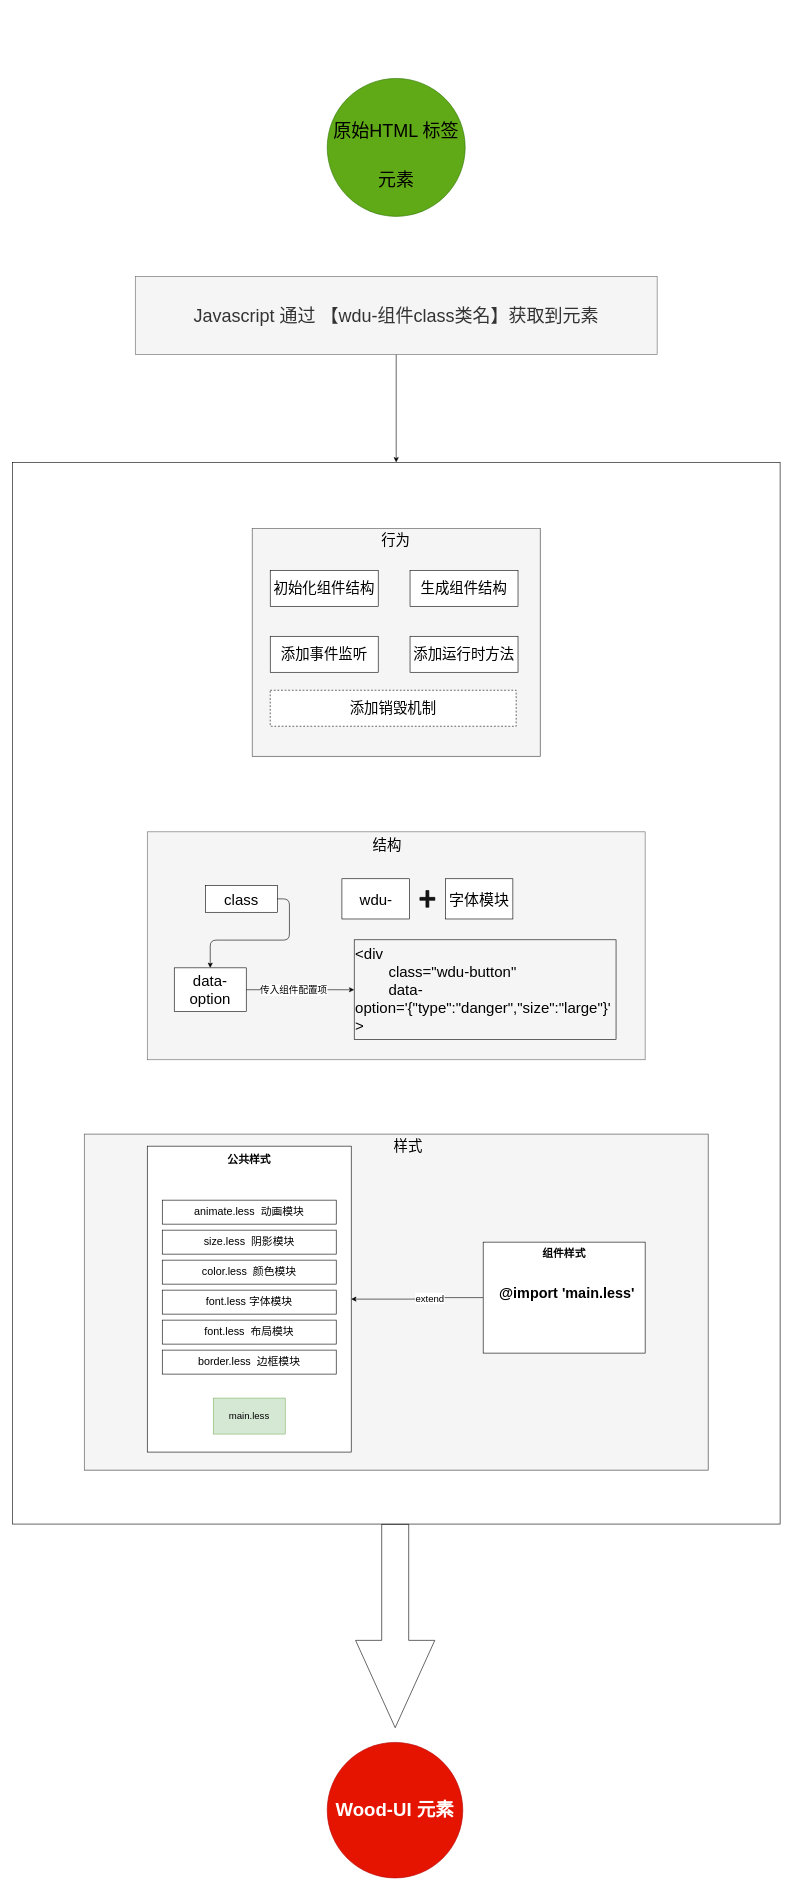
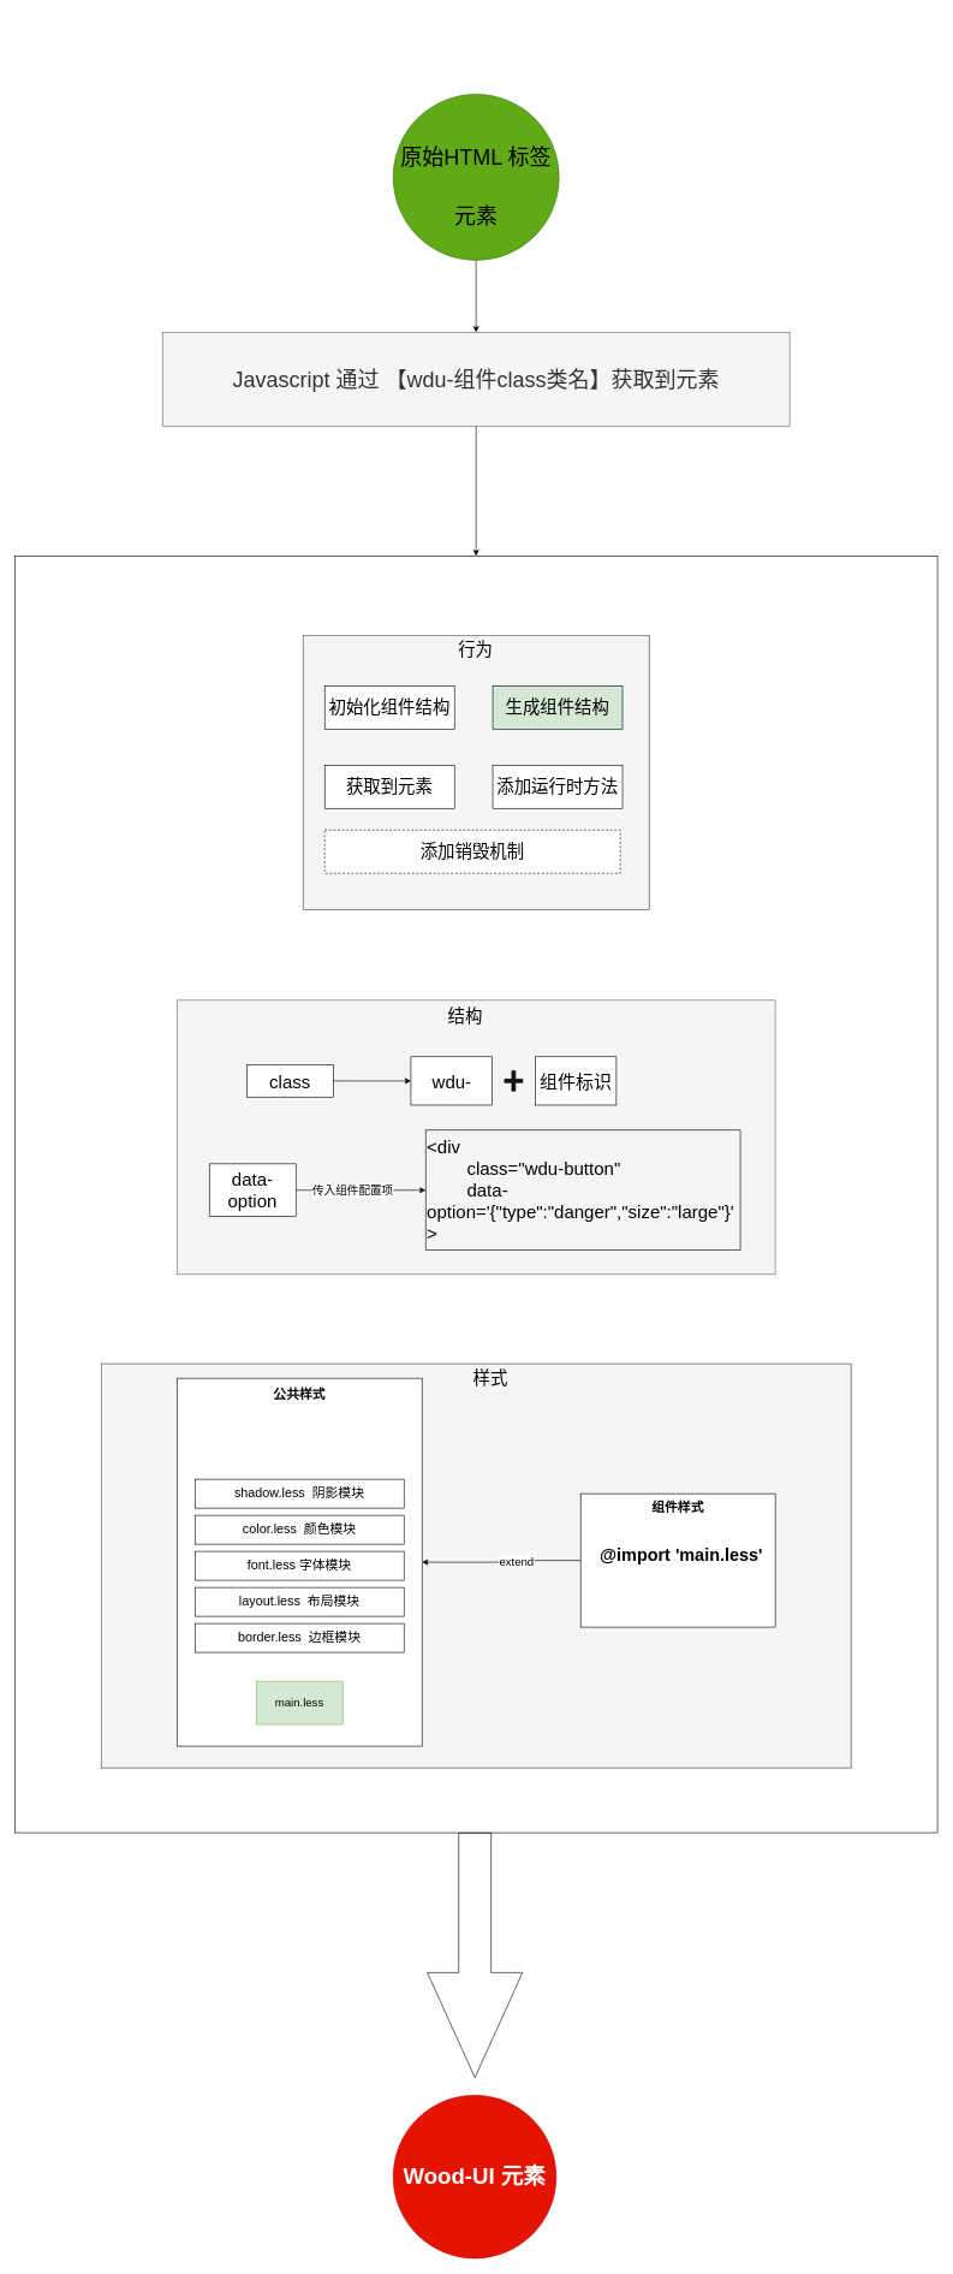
+ <mxCell id="44" style="edgeStyle=orthogonalEdgeStyle;rounded=0;orthogonalLoop=1;jettySize=auto;html=1;exitX=0.5;exitY=1;exitDx=0;exitDy=0;fontSize=68;" parent="1" source="45" target="4" edge="1"><mxGeometry relative="1" as="geometry" /></mxCell>
- <mxCell id="27" value="&lt;font style=&quot;font-size: 24px;&quot;&gt;生成组件结构&lt;/font&gt;" style="whiteSpace=wrap;html=1;fontSize=24;" parent="24" vertex="1"><mxGeometry x="263.073" y="70" width="180" height="60" as="geometry" /></mxCell>
+ <mxCell id="27" value="&lt;font style=&quot;font-size: 24px;&quot;&gt;生成组件结构&lt;/font&gt;" style="whiteSpace=wrap;html=1;fontSize=24;fillColor=#d5e8d4;" parent="24" vertex="1"><mxGeometry x="263.073" y="70" width="180" height="60" as="geometry" /></mxCell>
- <mxCell id="28" value="&lt;font style=&quot;font-size: 24px;&quot;&gt;添加事件监听&lt;/font&gt;" style="whiteSpace=wrap;html=1;fontSize=24;" parent="24" vertex="1"><mxGeometry x="30.001" y="180" width="180" height="60" as="geometry" /></mxCell>
+ <mxCell id="28" value="&lt;font style=&quot;font-size: 24px;&quot;&gt;获取到元素&lt;/font&gt;" style="whiteSpace=wrap;html=1;fontSize=24;" parent="24" vertex="1"><mxGeometry x="30.001" y="180" width="180" height="60" as="geometry" /></mxCell>
- <mxCell id="43" value="&lt;span style=&quot;font-size: 25px;&quot;&gt;字体模块&lt;/span&gt;" style="whiteSpace=wrap;html=1;fontSize=25;" parent="32" vertex="1"><mxGeometry x="497" y="78.239" width="112.5" height="67.059" as="geometry" /></mxCell>
+ <mxCell id="43" value="&lt;span style=&quot;font-size: 25px;&quot;&gt;组件标识&lt;/span&gt;" style="whiteSpace=wrap;html=1;fontSize=25;" parent="32" vertex="1"><mxGeometry x="497" y="78.239" width="112.5" height="67.059" as="geometry" /></mxCell>
- <mxCell id="41" style="edgeStyle=orthogonalEdgeStyle;orthogonalLoop=1;jettySize=auto;html=1;exitX=1;exitY=0.5;exitDx=0;exitDy=0;" parent="32" source="39" target="34" edge="1"><mxGeometry relative="1" as="geometry" /></mxCell>
+ <mxCell id="41" style="edgeStyle=orthogonalEdgeStyle;orthogonalLoop=1;jettySize=auto;html=1;exitX=1;exitY=0.5;exitDx=0;exitDy=0;" parent="32" source="39" target="40" edge="1"><mxGeometry relative="1" as="geometry" /></mxCell>
- <mxCell id="11" value="&lt;span style=&quot;font-size: 18px&quot;&gt;animate.less&amp;nbsp; 动画模块&lt;/span&gt;" style="whiteSpace=wrap;html=1;align=center;verticalAlign=middle;" parent="7" vertex="1"><mxGeometry x="130" y="110" width="290" height="40" as="geometry" /></mxCell>
- <mxCell id="12" value="&lt;span style=&quot;font-size: 18px&quot;&gt;size.less&amp;nbsp; 阴影模块&lt;/span&gt;" style="whiteSpace=wrap;html=1;align=center;verticalAlign=middle;" parent="7" vertex="1"><mxGeometry x="130" y="160" width="290" height="40" as="geometry" /></mxCell>
+ <mxCell id="12" value="&lt;span style=&quot;font-size: 18px&quot;&gt;shadow.less&amp;nbsp; 阴影模块&lt;/span&gt;" style="whiteSpace=wrap;html=1;align=center;verticalAlign=middle;" parent="7" vertex="1"><mxGeometry x="130" y="160" width="290" height="40" as="geometry" /></mxCell>
- <mxCell id="15" value="&lt;span style=&quot;font-size: 18px&quot;&gt;font.less&amp;nbsp; 布局模块&lt;/span&gt;" style="whiteSpace=wrap;html=1;align=center;verticalAlign=middle;" parent="7" vertex="1"><mxGeometry x="130" y="310" width="290" height="40" as="geometry" /></mxCell>
+ <mxCell id="15" value="&lt;span style=&quot;font-size: 18px&quot;&gt;layout.less&amp;nbsp; 布局模块&lt;/span&gt;" style="whiteSpace=wrap;html=1;align=center;verticalAlign=middle;" parent="7" vertex="1"><mxGeometry x="130" y="310" width="290" height="40" as="geometry" /></mxCell>
